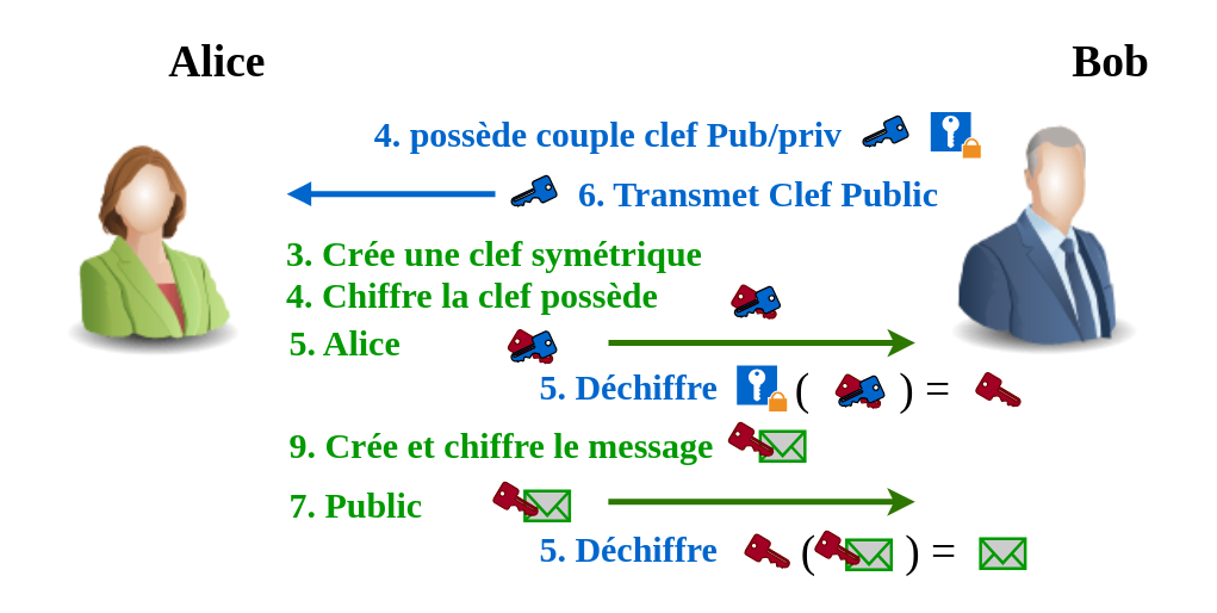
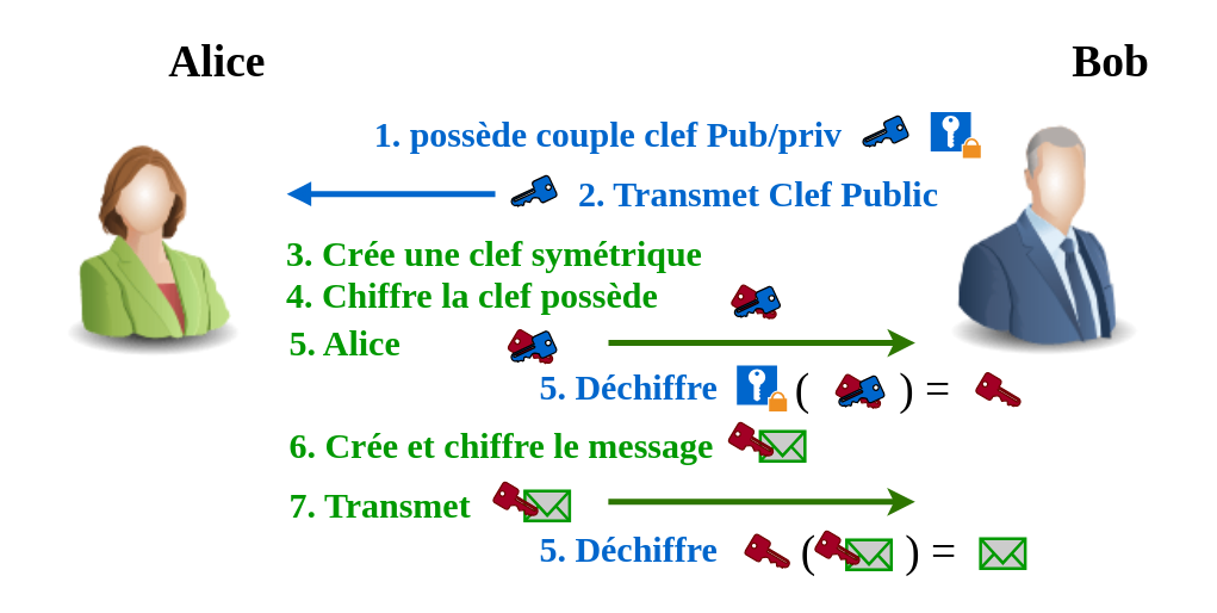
- <mxCell id="16" value="&lt;font color=&quot;#0066cc&quot;&gt;4. possède couple clef Pub/priv&lt;/font&gt;" style="text;html=1;fontSize=24;fontStyle=1;verticalAlign=middle;align=left;fontFamily=Lucida Console;fontColor=#97D077;" parent="1" vertex="1"><mxGeometry x="249" y="70" width="250" height="40" as="geometry" /></mxCell>
+ <mxCell id="16" value="&lt;font color=&quot;#0066cc&quot;&gt;1. possède couple clef Pub/priv&lt;/font&gt;" style="text;html=1;fontSize=24;fontStyle=1;verticalAlign=middle;align=left;fontFamily=Lucida Console;fontColor=#97D077;" parent="1" vertex="1"><mxGeometry x="249" y="70" width="250" height="40" as="geometry" /></mxCell>
- <mxCell id="11" value="&lt;font color=&quot;#0066cc&quot;&gt;6. Transmet Clef Public&lt;/font&gt;" style="text;html=1;fontSize=24;fontStyle=1;verticalAlign=middle;align=left;fontFamily=Lucida Console;fontColor=#97D077;" parent="1" vertex="1"><mxGeometry x="386" y="110" width="250" height="40" as="geometry" /></mxCell>
+ <mxCell id="11" value="&lt;font color=&quot;#0066cc&quot;&gt;2. Transmet Clef Public&lt;/font&gt;" style="text;html=1;fontSize=24;fontStyle=1;verticalAlign=middle;align=left;fontFamily=Lucida Console;fontColor=#97D077;" parent="1" vertex="1"><mxGeometry x="386" y="110" width="250" height="40" as="geometry" /></mxCell>
- <mxCell id="9" value="&lt;font color=&quot;#009900&quot;&gt;9. Crée et chiffre le message&amp;nbsp;&lt;br&gt;&lt;/font&gt;" style="text;html=1;fontSize=24;fontStyle=1;verticalAlign=middle;align=left;fontFamily=Lucida Console;" parent="1" vertex="1"><mxGeometry x="191.89" y="278.82" width="130" height="40" as="geometry" /></mxCell>
+ <mxCell id="9" value="&lt;font color=&quot;#009900&quot;&gt;6. Crée et chiffre le message&amp;nbsp;&lt;br&gt;&lt;/font&gt;" style="text;html=1;fontSize=24;fontStyle=1;verticalAlign=middle;align=left;fontFamily=Lucida Console;" parent="1" vertex="1"><mxGeometry x="191.89" y="278.82" width="130" height="40" as="geometry" /></mxCell>
- <mxCell id="4" value="&lt;font color=&quot;#009900&quot;&gt;7. Public&amp;nbsp;&lt;/font&gt;" style="text;html=1;fontSize=24;fontStyle=1;verticalAlign=middle;align=left;fontFamily=Lucida Console;" parent="1" vertex="1"><mxGeometry x="191.89" y="318.82" width="130" height="40" as="geometry" /></mxCell>
+ <mxCell id="4" value="&lt;font color=&quot;#009900&quot;&gt;7. Transmet&amp;nbsp;&lt;/font&gt;" style="text;html=1;fontSize=24;fontStyle=1;verticalAlign=middle;align=left;fontFamily=Lucida Console;" parent="1" vertex="1"><mxGeometry x="191.89" y="318.82" width="130" height="40" as="geometry" /></mxCell>
